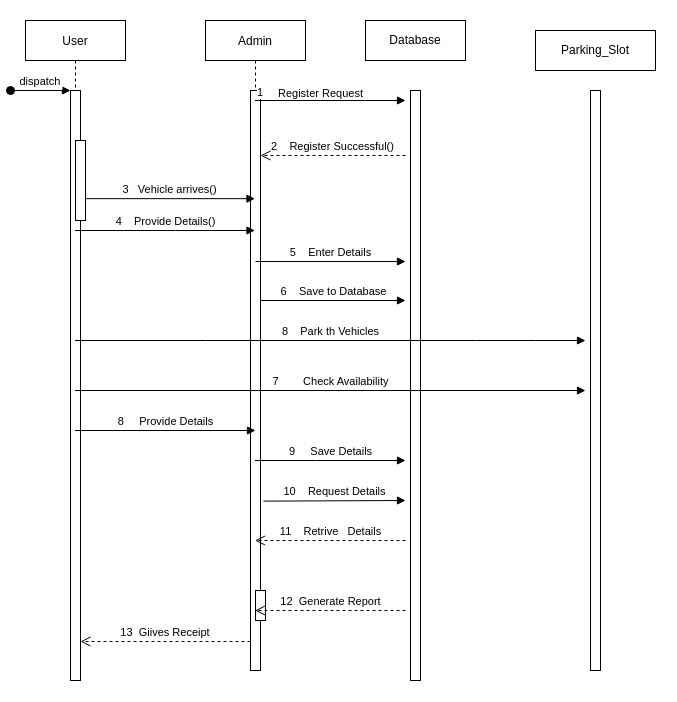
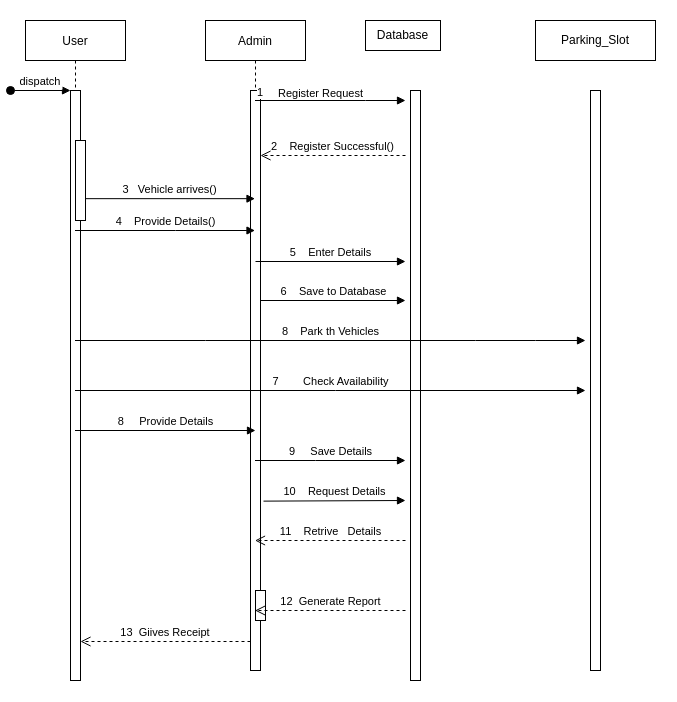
- <mxCell id="10" value="Database" style="rounded=0;whiteSpace=wrap;html=1;" vertex="1" parent="1"><mxGeometry x="360" y="20" width="100" height="40" as="geometry" /></mxCell>
+ <mxCell id="10" value="Database" style="rounded=0;whiteSpace=wrap;html=1;" vertex="1" parent="1"><mxGeometry x="360" y="20" width="75" height="30" as="geometry" /></mxCell>
- <mxCell id="11" value="Parking_Slot" style="rounded=0;whiteSpace=wrap;html=1;" vertex="1" parent="1"><mxGeometry x="530" y="30" width="120" height="40" as="geometry" /></mxCell>
+ <mxCell id="11" value="Parking_Slot" style="rounded=0;whiteSpace=wrap;html=1;" vertex="1" parent="1"><mxGeometry x="530" y="20" width="120" height="40" as="geometry" /></mxCell>
